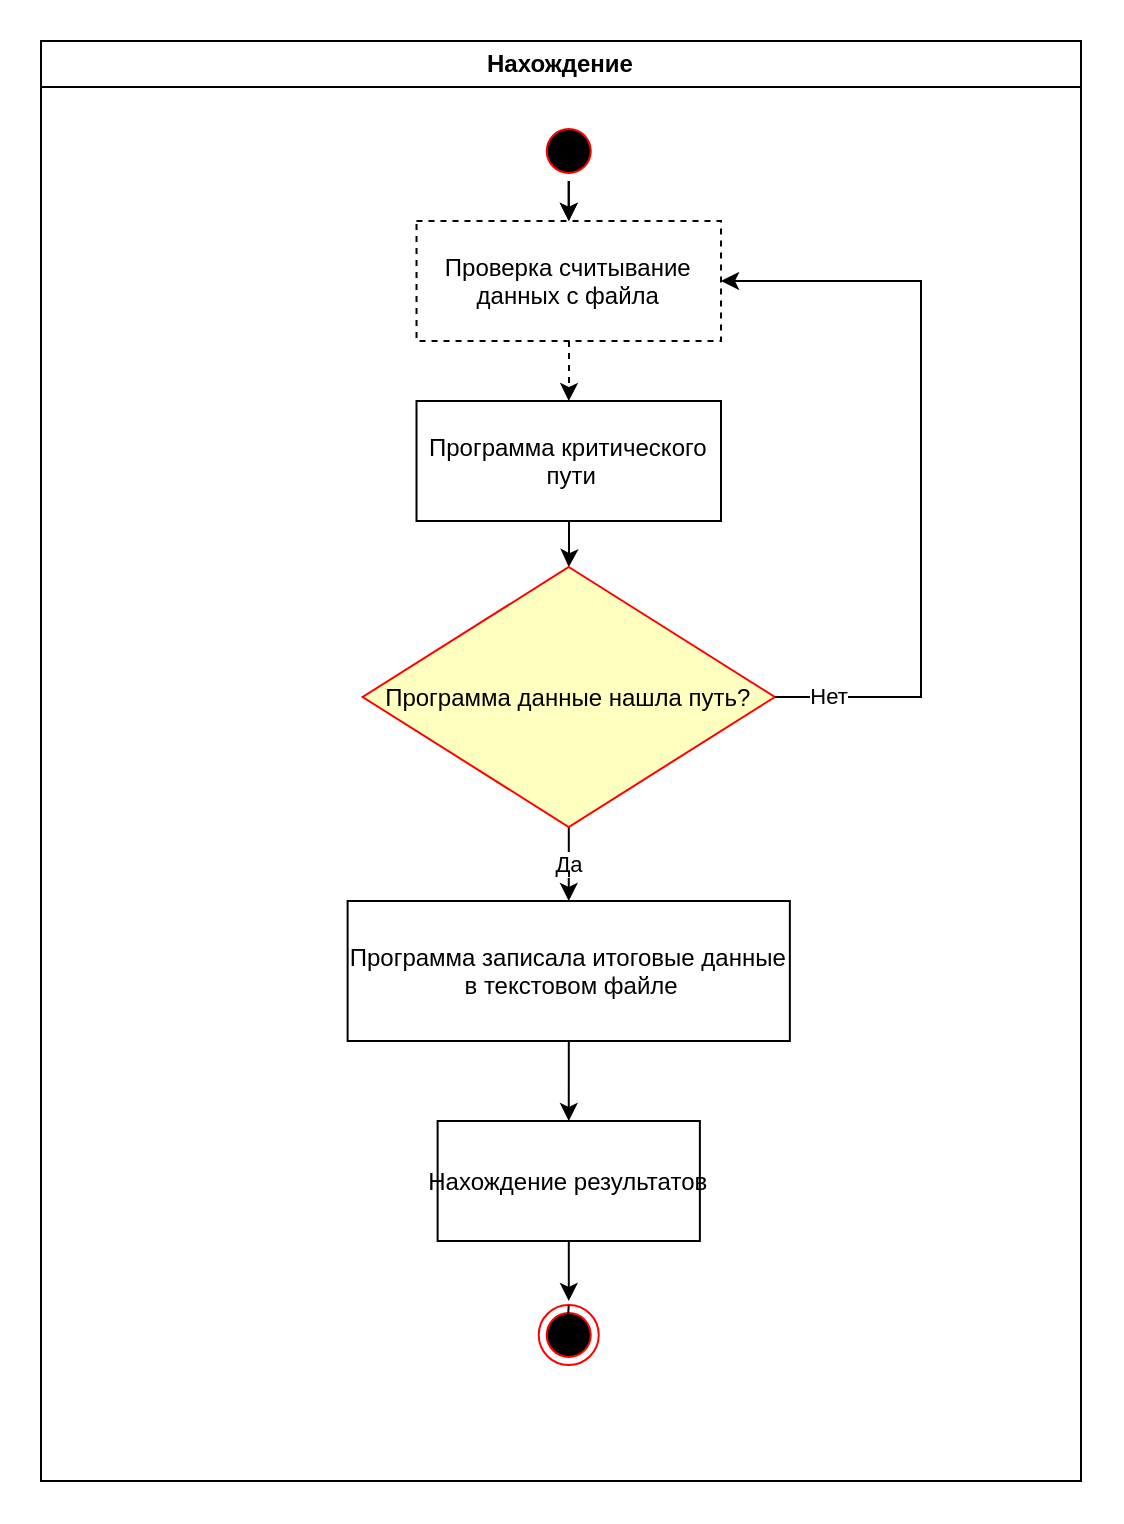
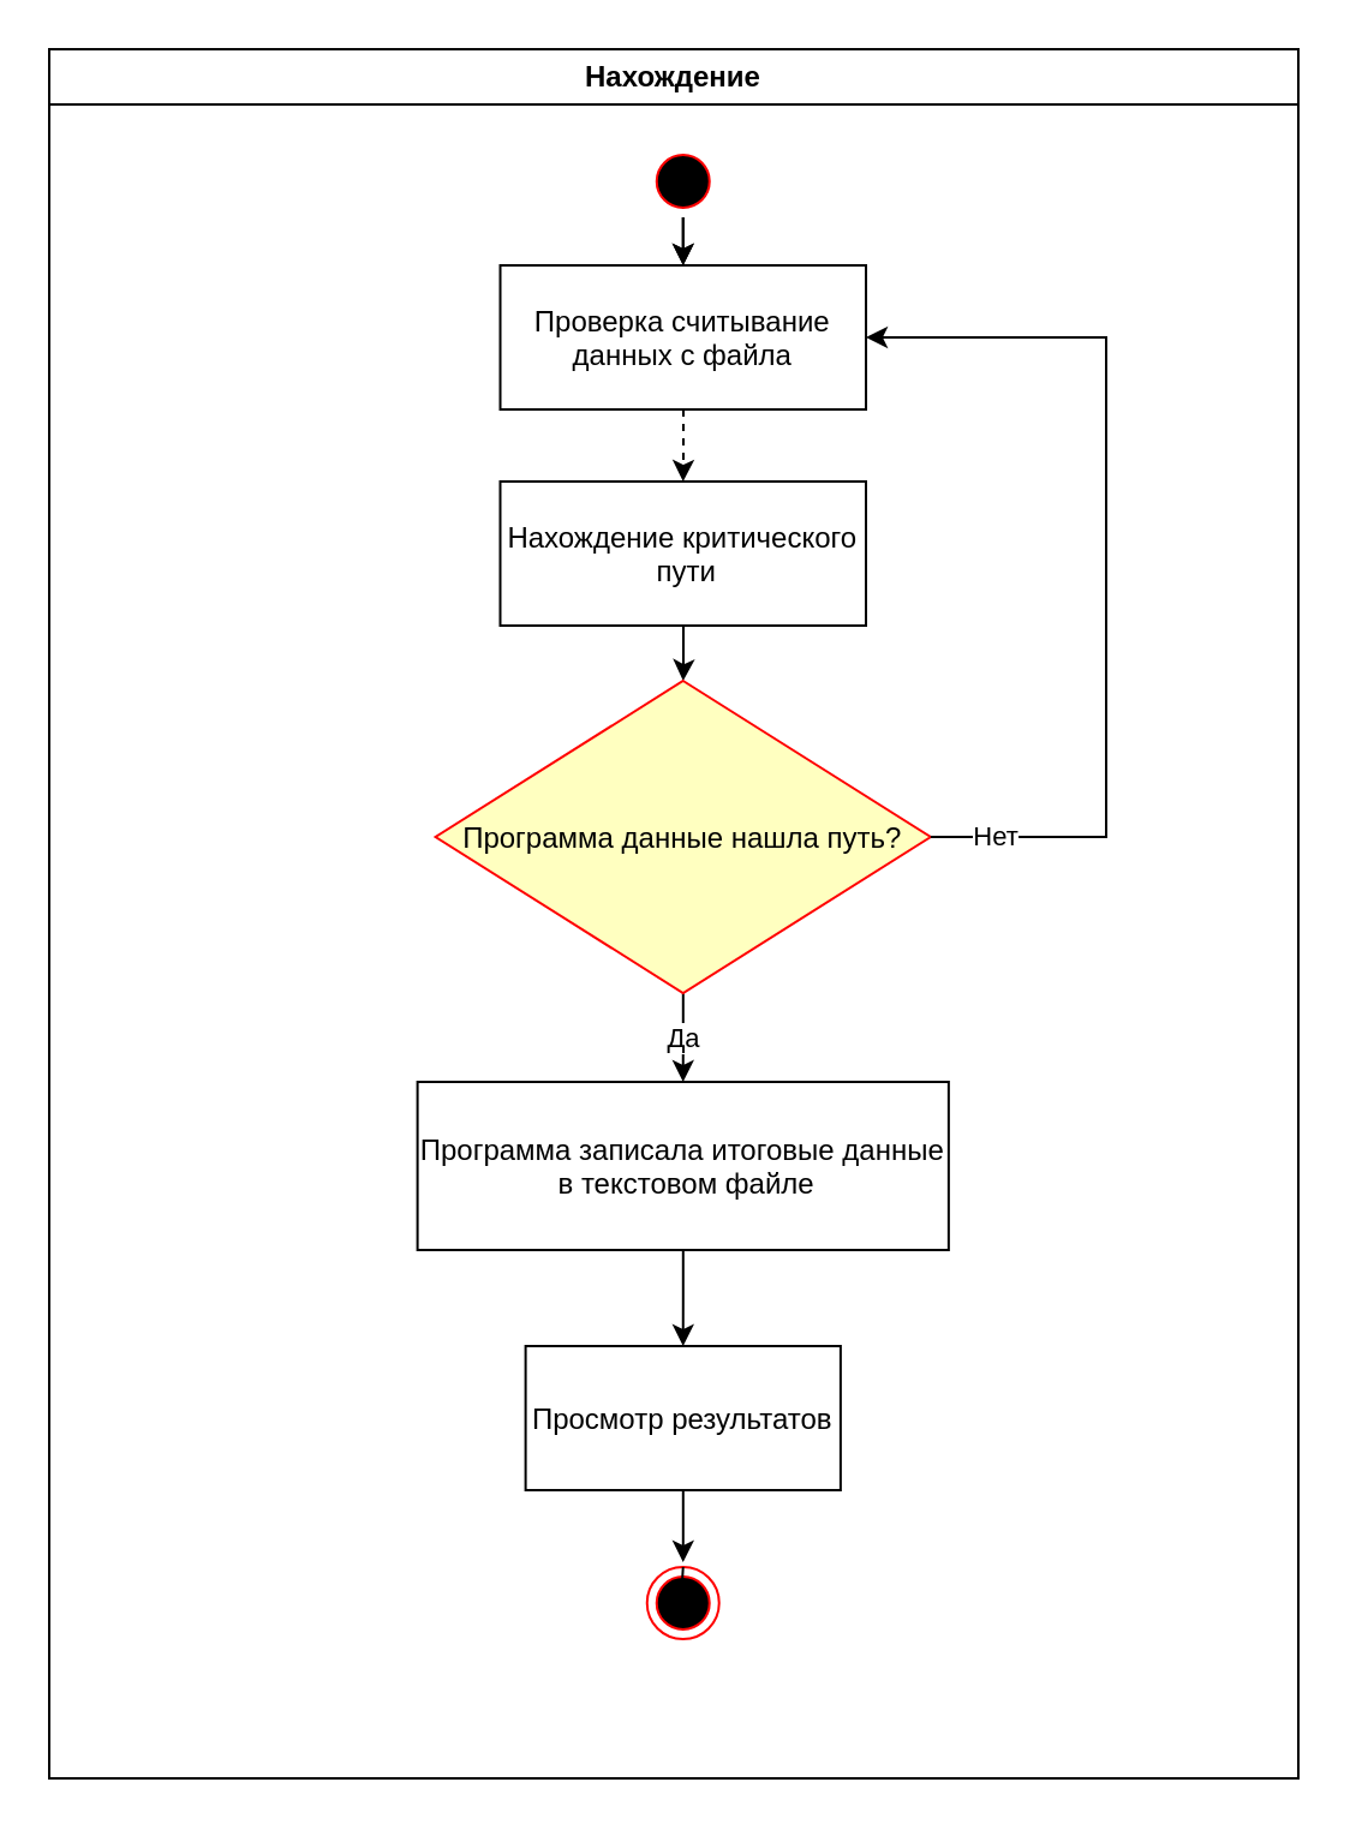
- <mxCell id="18" value="Проверка считывание &#10;данных с файла" style="dashed=1;" vertex="1" parent="2"><mxGeometry x="187.76" y="90" width="152.25" height="60" as="geometry" /></mxCell>
+ <mxCell id="18" value="Проверка считывание &#10;данных с файла" style="" vertex="1" parent="2"><mxGeometry x="187.76" y="90" width="152.25" height="60" as="geometry" /></mxCell>
- <mxCell id="7" value="Программа критического&#10; пути" style="" parent="2" vertex="1"><mxGeometry x="187.75" y="180" width="152.25" height="60" as="geometry" /></mxCell>
+ <mxCell id="7" value="Нахождение критического&#10; пути" style="" parent="2" vertex="1"><mxGeometry x="187.75" y="180" width="152.25" height="60" as="geometry" /></mxCell>
- <mxCell id="11" value="Нахождение результатов" style="" parent="2" vertex="1"><mxGeometry x="198.31" y="540" width="131.13" height="60" as="geometry" /></mxCell>
+ <mxCell id="11" value="Просмотр результатов" style="" parent="2" vertex="1"><mxGeometry x="198.31" y="540" width="131.13" height="60" as="geometry" /></mxCell>
